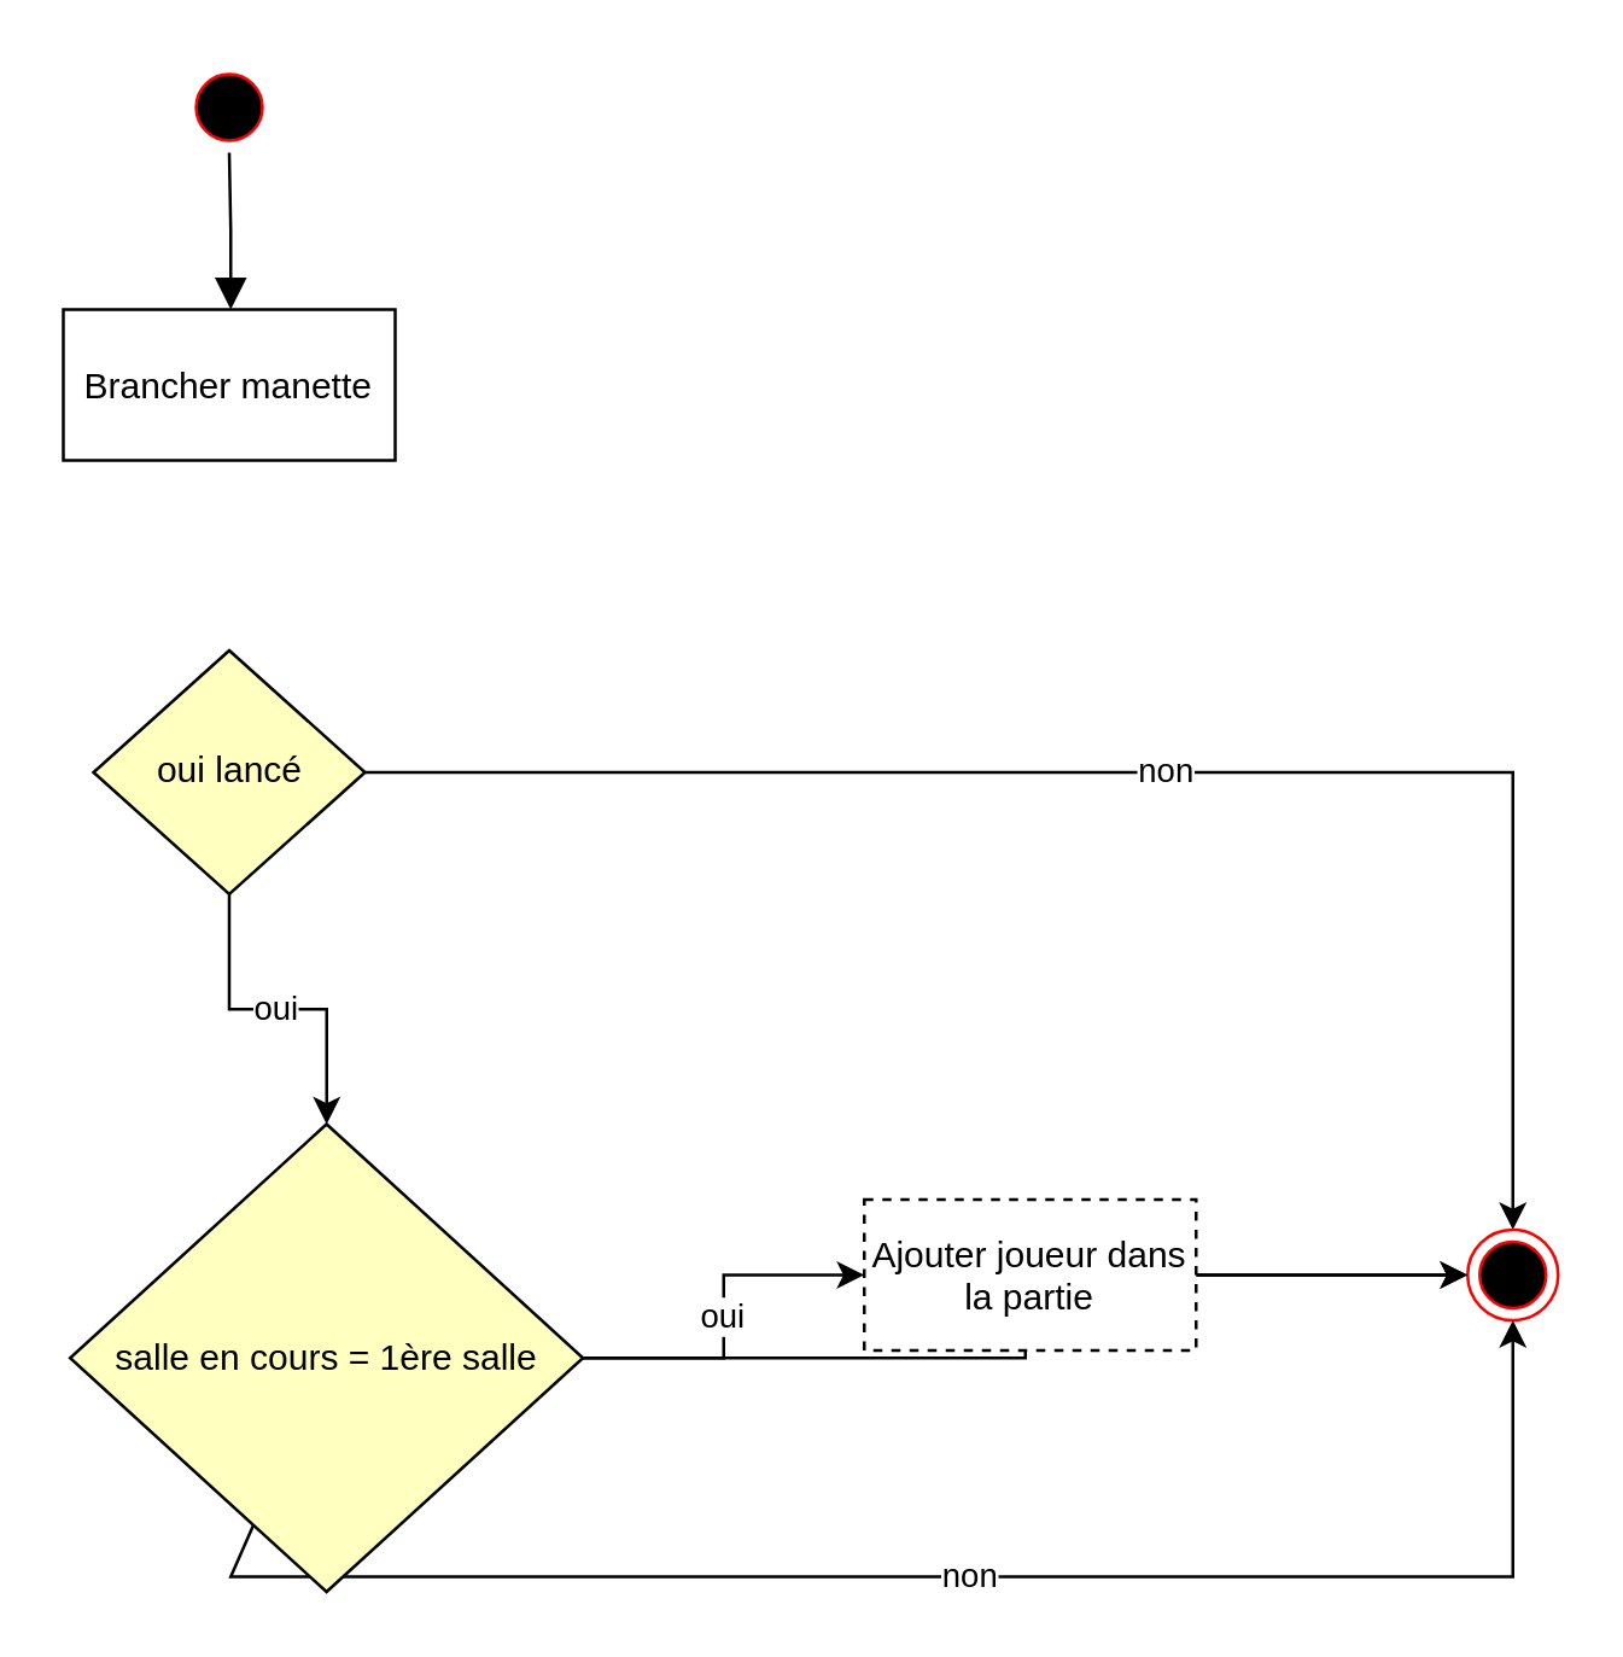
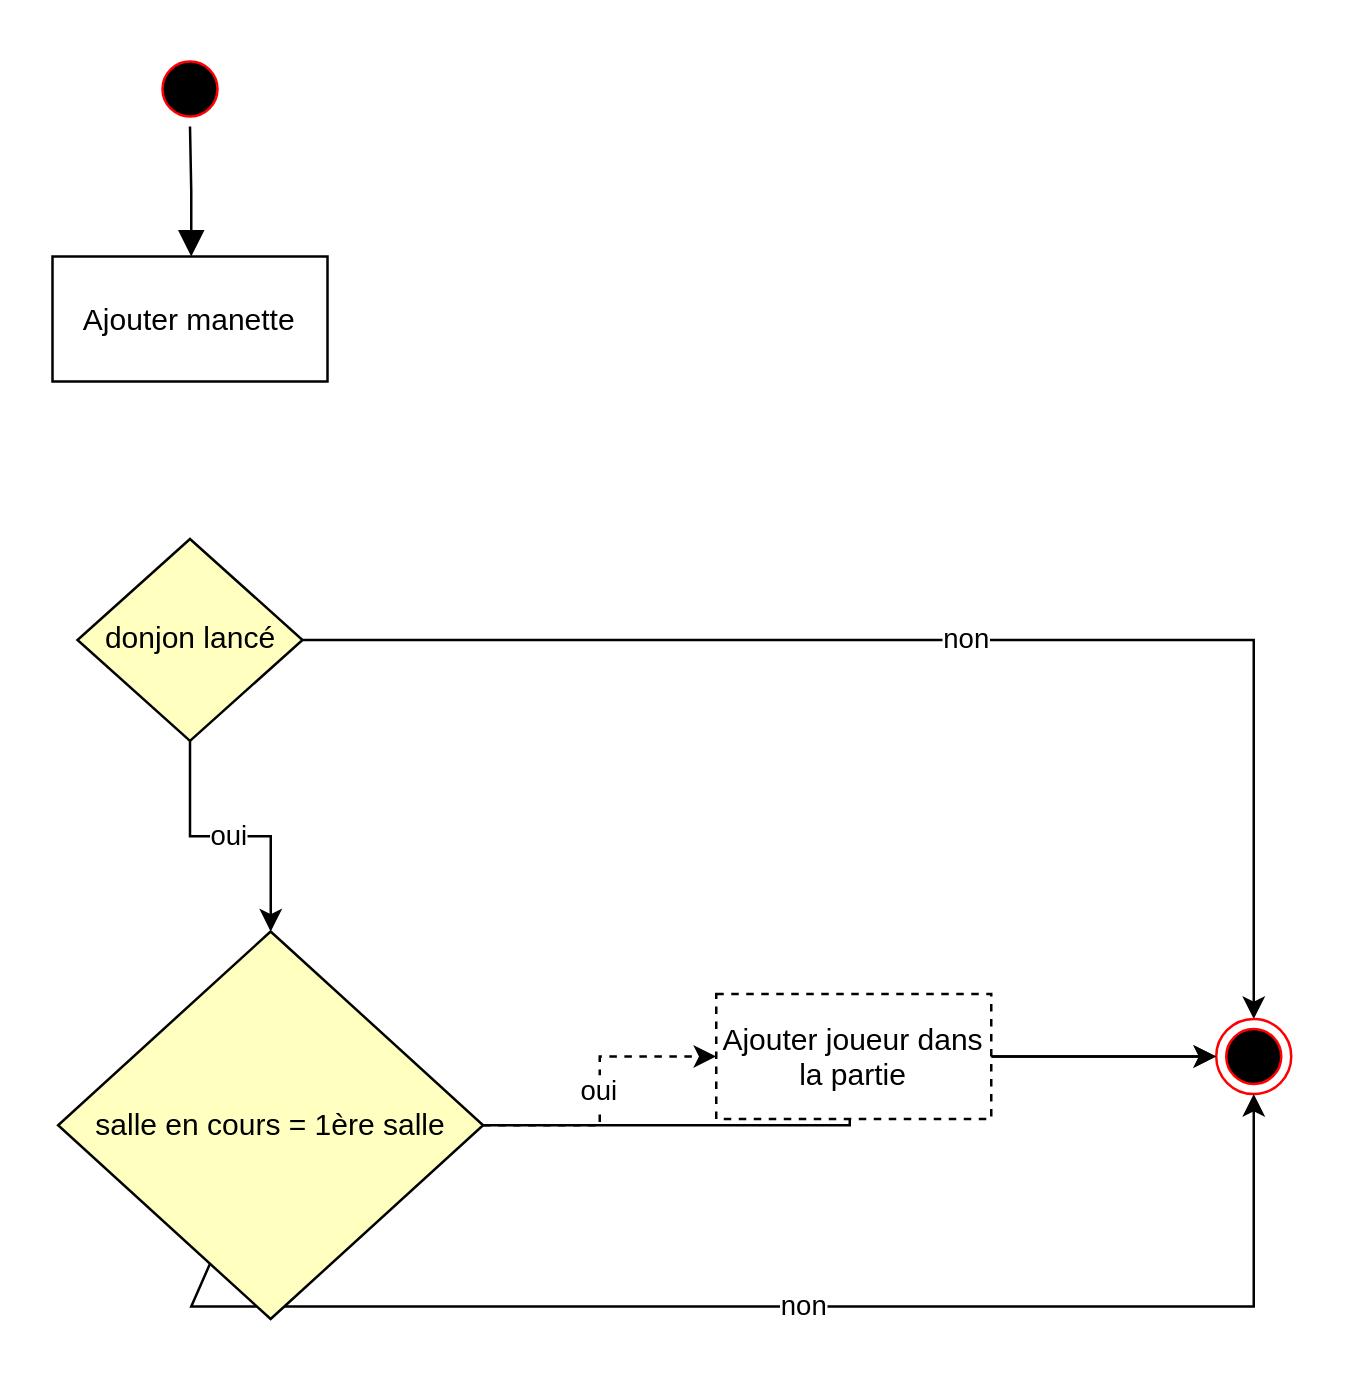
- <mxCell id="4" value="Brancher manette" style="" parent="1" vertex="1"><mxGeometry x="20.5" y="102" width="110" height="50" as="geometry" /></mxCell>
+ <mxCell id="4" value="Ajouter manette" style="" parent="1" vertex="1"><mxGeometry x="20.5" y="102" width="110" height="50" as="geometry" /></mxCell>
- <mxCell id="7" value="oui lancé" style="rhombus;whiteSpace=wrap;html=1;fillColor=#ffffc0;" parent="1" vertex="1"><mxGeometry x="30.5" y="215" width="90" height="80.75" as="geometry" /></mxCell>
+ <mxCell id="7" value="donjon lancé" style="rhombus;whiteSpace=wrap;html=1;fillColor=#ffffc0;" parent="1" vertex="1"><mxGeometry x="30.5" y="215" width="90" height="80.75" as="geometry" /></mxCell>
- <mxCell id="9" value="oui" style="edgeStyle=orthogonalEdgeStyle;rounded=0;orthogonalLoop=1;jettySize=auto;html=1;" edge="1" parent="1" source="12" target="14"><mxGeometry relative="1" as="geometry"><mxPoint x="326" y="422" as="targetPoint" /></mxGeometry></mxCell>
+ <mxCell id="9" value="oui" style="edgeStyle=orthogonalEdgeStyle;rounded=0;orthogonalLoop=1;jettySize=auto;html=1;dashed=1;" edge="1" parent="1" source="12" target="14"><mxGeometry relative="1" as="geometry"><mxPoint x="326" y="422" as="targetPoint" /></mxGeometry></mxCell>
